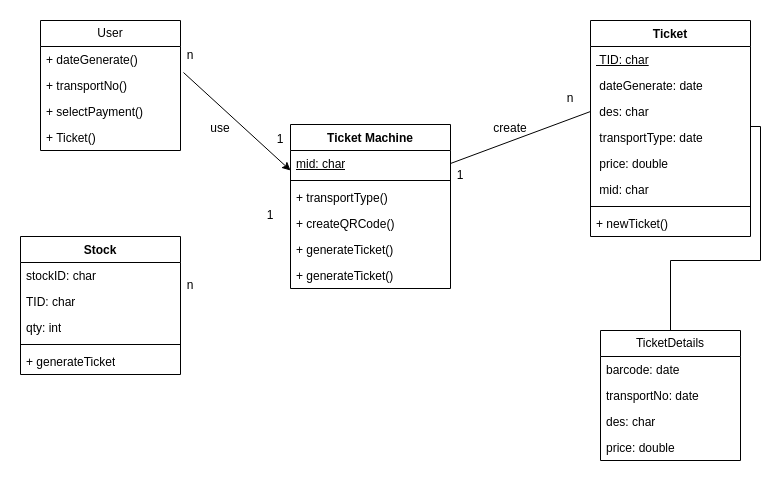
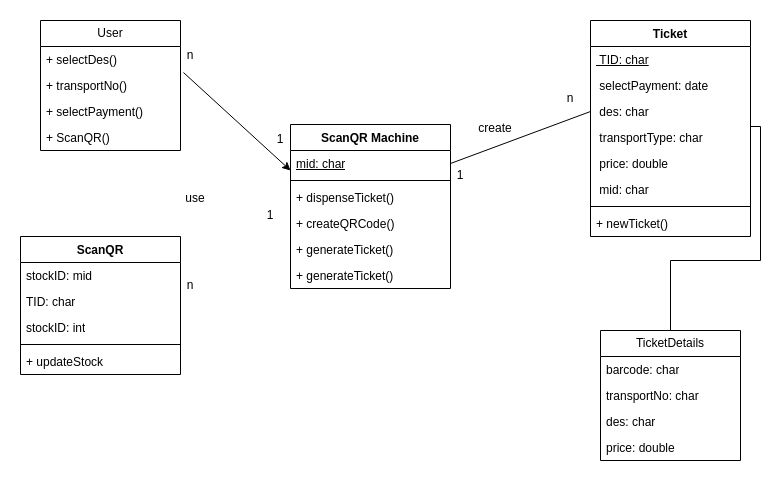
- <mxCell id="3" value="+ dateGenerate()" style="text;strokeColor=none;fillColor=none;align=left;verticalAlign=top;spacingLeft=4;spacingRight=4;overflow=hidden;rotatable=0;points=[[0,0.5],[1,0.5]];portConstraint=eastwest;whiteSpace=wrap;html=1;" parent="2" vertex="1"><mxGeometry y="26" width="140" height="26" as="geometry" /></mxCell>
+ <mxCell id="3" value="+ selectDes()" style="text;strokeColor=none;fillColor=none;align=left;verticalAlign=top;spacingLeft=4;spacingRight=4;overflow=hidden;rotatable=0;points=[[0,0.5],[1,0.5]];portConstraint=eastwest;whiteSpace=wrap;html=1;" parent="2" vertex="1"><mxGeometry y="26" width="140" height="26" as="geometry" /></mxCell>
- <mxCell id="16" value="&amp;nbsp;dateGenerate: date" style="text;strokeColor=none;fillColor=none;align=left;verticalAlign=top;spacingLeft=4;spacingRight=4;overflow=hidden;rotatable=0;points=[[0,0.5],[1,0.5]];portConstraint=eastwest;whiteSpace=wrap;html=1;" parent="14" vertex="1"><mxGeometry y="52" width="160" height="26" as="geometry" /></mxCell>
+ <mxCell id="16" value="&amp;nbsp;selectPayment: date" style="text;strokeColor=none;fillColor=none;align=left;verticalAlign=top;spacingLeft=4;spacingRight=4;overflow=hidden;rotatable=0;points=[[0,0.5],[1,0.5]];portConstraint=eastwest;whiteSpace=wrap;html=1;" parent="14" vertex="1"><mxGeometry y="52" width="160" height="26" as="geometry" /></mxCell>
- <mxCell id="31" value="use" style="text;html=1;strokeColor=none;fillColor=none;align=center;verticalAlign=middle;whiteSpace=wrap;rounded=0;" parent="1" vertex="1"><mxGeometry x="190" y="113" width="60" height="30" as="geometry" /></mxCell>
+ <mxCell id="31" value="use" style="text;html=1;strokeColor=none;fillColor=none;align=center;verticalAlign=middle;whiteSpace=wrap;rounded=0;" parent="1" vertex="1"><mxGeometry x="165" y="183" width="60" height="30" as="geometry" /></mxCell>
- <mxCell id="32" value="create" style="text;html=1;strokeColor=none;fillColor=none;align=center;verticalAlign=middle;whiteSpace=wrap;rounded=0;" parent="1" vertex="1"><mxGeometry x="480" y="113" width="60" height="30" as="geometry" /></mxCell>
+ <mxCell id="32" value="create" style="text;html=1;strokeColor=none;fillColor=none;align=center;verticalAlign=middle;whiteSpace=wrap;rounded=0;" parent="1" vertex="1"><mxGeometry x="465" y="113" width="60" height="30" as="geometry" /></mxCell>
- <mxCell id="6" value="+ Ticket()" style="text;strokeColor=none;fillColor=none;align=left;verticalAlign=top;spacingLeft=4;spacingRight=4;overflow=hidden;rotatable=0;points=[[0,0.5],[1,0.5]];portConstraint=eastwest;whiteSpace=wrap;html=1;" parent="2" vertex="1"><mxGeometry y="104" width="140" height="26" as="geometry" /></mxCell>
+ <mxCell id="6" value="+ ScanQR()" style="text;strokeColor=none;fillColor=none;align=left;verticalAlign=top;spacingLeft=4;spacingRight=4;overflow=hidden;rotatable=0;points=[[0,0.5],[1,0.5]];portConstraint=eastwest;whiteSpace=wrap;html=1;" parent="2" vertex="1"><mxGeometry y="104" width="140" height="26" as="geometry" /></mxCell>
- <mxCell id="7" value="Ticket Machine" style="swimlane;fontStyle=1;align=center;verticalAlign=top;childLayout=stackLayout;horizontal=1;startSize=26;horizontalStack=0;resizeParent=1;resizeParentMax=0;resizeLast=0;collapsible=1;marginBottom=0;whiteSpace=wrap;html=1;" parent="1" vertex="1"><mxGeometry x="290" y="124" width="160" height="164" as="geometry" /></mxCell>
+ <mxCell id="7" value="ScanQR Machine" style="swimlane;fontStyle=1;align=center;verticalAlign=top;childLayout=stackLayout;horizontal=1;startSize=26;horizontalStack=0;resizeParent=1;resizeParentMax=0;resizeLast=0;collapsible=1;marginBottom=0;whiteSpace=wrap;html=1;" parent="1" vertex="1"><mxGeometry x="290" y="124" width="160" height="164" as="geometry" /></mxCell>
- <mxCell id="18" value="&amp;nbsp;transportType: date" style="text;strokeColor=none;fillColor=none;align=left;verticalAlign=top;spacingLeft=4;spacingRight=4;overflow=hidden;rotatable=0;points=[[0,0.5],[1,0.5]];portConstraint=eastwest;whiteSpace=wrap;html=1;" vertex="1" parent="14"><mxGeometry y="104" width="160" height="26" as="geometry" /></mxCell>
+ <mxCell id="18" value="&amp;nbsp;transportType: char" style="text;strokeColor=none;fillColor=none;align=left;verticalAlign=top;spacingLeft=4;spacingRight=4;overflow=hidden;rotatable=0;points=[[0,0.5],[1,0.5]];portConstraint=eastwest;whiteSpace=wrap;html=1;" vertex="1" parent="14"><mxGeometry y="104" width="160" height="26" as="geometry" /></mxCell>
- <mxCell id="10" value="+ transportType()" style="text;strokeColor=none;fillColor=none;align=left;verticalAlign=top;spacingLeft=4;spacingRight=4;overflow=hidden;rotatable=0;points=[[0,0.5],[1,0.5]];portConstraint=eastwest;whiteSpace=wrap;html=1;" parent="7" vertex="1"><mxGeometry y="60" width="160" height="26" as="geometry" /></mxCell>
+ <mxCell id="10" value="+ dispenseTicket()" style="text;strokeColor=none;fillColor=none;align=left;verticalAlign=top;spacingLeft=4;spacingRight=4;overflow=hidden;rotatable=0;points=[[0,0.5],[1,0.5]];portConstraint=eastwest;whiteSpace=wrap;html=1;" parent="7" vertex="1"><mxGeometry y="60" width="160" height="26" as="geometry" /></mxCell>
- <mxCell id="25" value="Stock" style="swimlane;fontStyle=1;align=center;verticalAlign=top;childLayout=stackLayout;horizontal=1;startSize=26;horizontalStack=0;resizeParent=1;resizeParentMax=0;resizeLast=0;collapsible=1;marginBottom=0;whiteSpace=wrap;html=1;" parent="1" vertex="1"><mxGeometry x="20" y="236" width="160" height="138" as="geometry" /></mxCell>
+ <mxCell id="25" value="ScanQR" style="swimlane;fontStyle=1;align=center;verticalAlign=top;childLayout=stackLayout;horizontal=1;startSize=26;horizontalStack=0;resizeParent=1;resizeParentMax=0;resizeLast=0;collapsible=1;marginBottom=0;whiteSpace=wrap;html=1;" parent="1" vertex="1"><mxGeometry x="20" y="236" width="160" height="138" as="geometry" /></mxCell>
- <mxCell id="26" value="stockID: char" style="text;strokeColor=none;fillColor=none;align=left;verticalAlign=top;spacingLeft=4;spacingRight=4;overflow=hidden;rotatable=0;points=[[0,0.5],[1,0.5]];portConstraint=eastwest;whiteSpace=wrap;html=1;" parent="25" vertex="1"><mxGeometry y="26" width="160" height="26" as="geometry" /></mxCell>
+ <mxCell id="26" value="stockID: mid" style="text;strokeColor=none;fillColor=none;align=left;verticalAlign=top;spacingLeft=4;spacingRight=4;overflow=hidden;rotatable=0;points=[[0,0.5],[1,0.5]];portConstraint=eastwest;whiteSpace=wrap;html=1;" parent="25" vertex="1"><mxGeometry y="26" width="160" height="26" as="geometry" /></mxCell>
- <mxCell id="28" value="qty: int" style="text;strokeColor=none;fillColor=none;align=left;verticalAlign=top;spacingLeft=4;spacingRight=4;overflow=hidden;rotatable=0;points=[[0,0.5],[1,0.5]];portConstraint=eastwest;whiteSpace=wrap;html=1;" parent="25" vertex="1"><mxGeometry y="78" width="160" height="26" as="geometry" /></mxCell>
+ <mxCell id="28" value="stockID: int" style="text;strokeColor=none;fillColor=none;align=left;verticalAlign=top;spacingLeft=4;spacingRight=4;overflow=hidden;rotatable=0;points=[[0,0.5],[1,0.5]];portConstraint=eastwest;whiteSpace=wrap;html=1;" parent="25" vertex="1"><mxGeometry y="78" width="160" height="26" as="geometry" /></mxCell>
- <mxCell id="30" value="+ generateTicket" style="text;strokeColor=none;fillColor=none;align=left;verticalAlign=top;spacingLeft=4;spacingRight=4;overflow=hidden;rotatable=0;points=[[0,0.5],[1,0.5]];portConstraint=eastwest;whiteSpace=wrap;html=1;" parent="25" vertex="1"><mxGeometry y="112" width="160" height="26" as="geometry" /></mxCell>
+ <mxCell id="30" value="+ updateStock" style="text;strokeColor=none;fillColor=none;align=left;verticalAlign=top;spacingLeft=4;spacingRight=4;overflow=hidden;rotatable=0;points=[[0,0.5],[1,0.5]];portConstraint=eastwest;whiteSpace=wrap;html=1;" parent="25" vertex="1"><mxGeometry y="112" width="160" height="26" as="geometry" /></mxCell>
- <mxCell id="38" value="barcode: date" style="text;strokeColor=none;fillColor=none;align=left;verticalAlign=top;spacingLeft=4;spacingRight=4;overflow=hidden;rotatable=0;points=[[0,0.5],[1,0.5]];portConstraint=eastwest;whiteSpace=wrap;html=1;" vertex="1" parent="37"><mxGeometry y="26" width="140" height="26" as="geometry" /></mxCell>
+ <mxCell id="38" value="barcode: char" style="text;strokeColor=none;fillColor=none;align=left;verticalAlign=top;spacingLeft=4;spacingRight=4;overflow=hidden;rotatable=0;points=[[0,0.5],[1,0.5]];portConstraint=eastwest;whiteSpace=wrap;html=1;" vertex="1" parent="37"><mxGeometry y="26" width="140" height="26" as="geometry" /></mxCell>
- <mxCell id="39" value="transportNo: date" style="text;strokeColor=none;fillColor=none;align=left;verticalAlign=top;spacingLeft=4;spacingRight=4;overflow=hidden;rotatable=0;points=[[0,0.5],[1,0.5]];portConstraint=eastwest;whiteSpace=wrap;html=1;" vertex="1" parent="37"><mxGeometry y="52" width="140" height="26" as="geometry" /></mxCell>
+ <mxCell id="39" value="transportNo: char" style="text;strokeColor=none;fillColor=none;align=left;verticalAlign=top;spacingLeft=4;spacingRight=4;overflow=hidden;rotatable=0;points=[[0,0.5],[1,0.5]];portConstraint=eastwest;whiteSpace=wrap;html=1;" vertex="1" parent="37"><mxGeometry y="52" width="140" height="26" as="geometry" /></mxCell>
